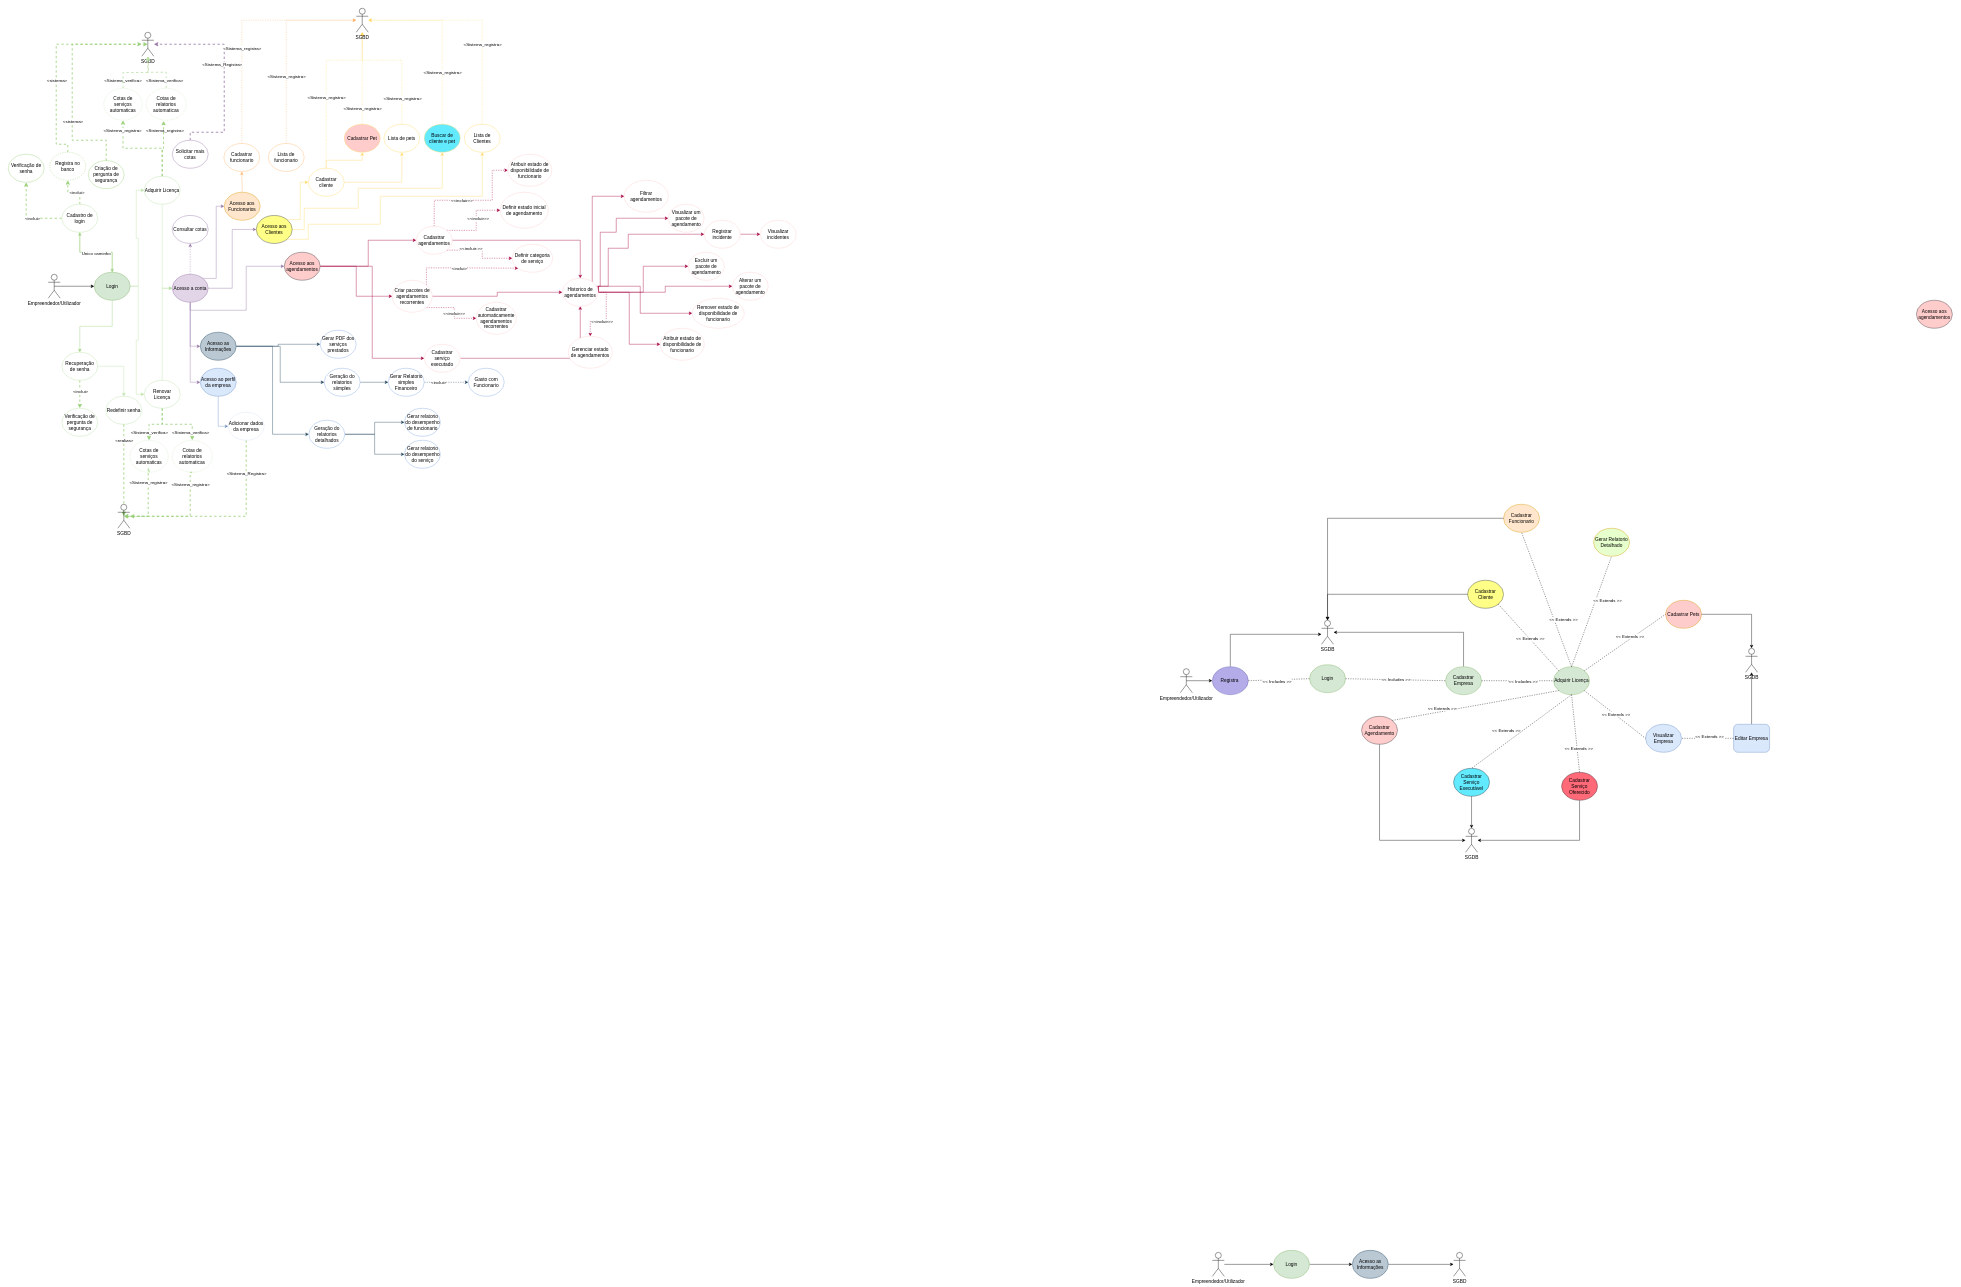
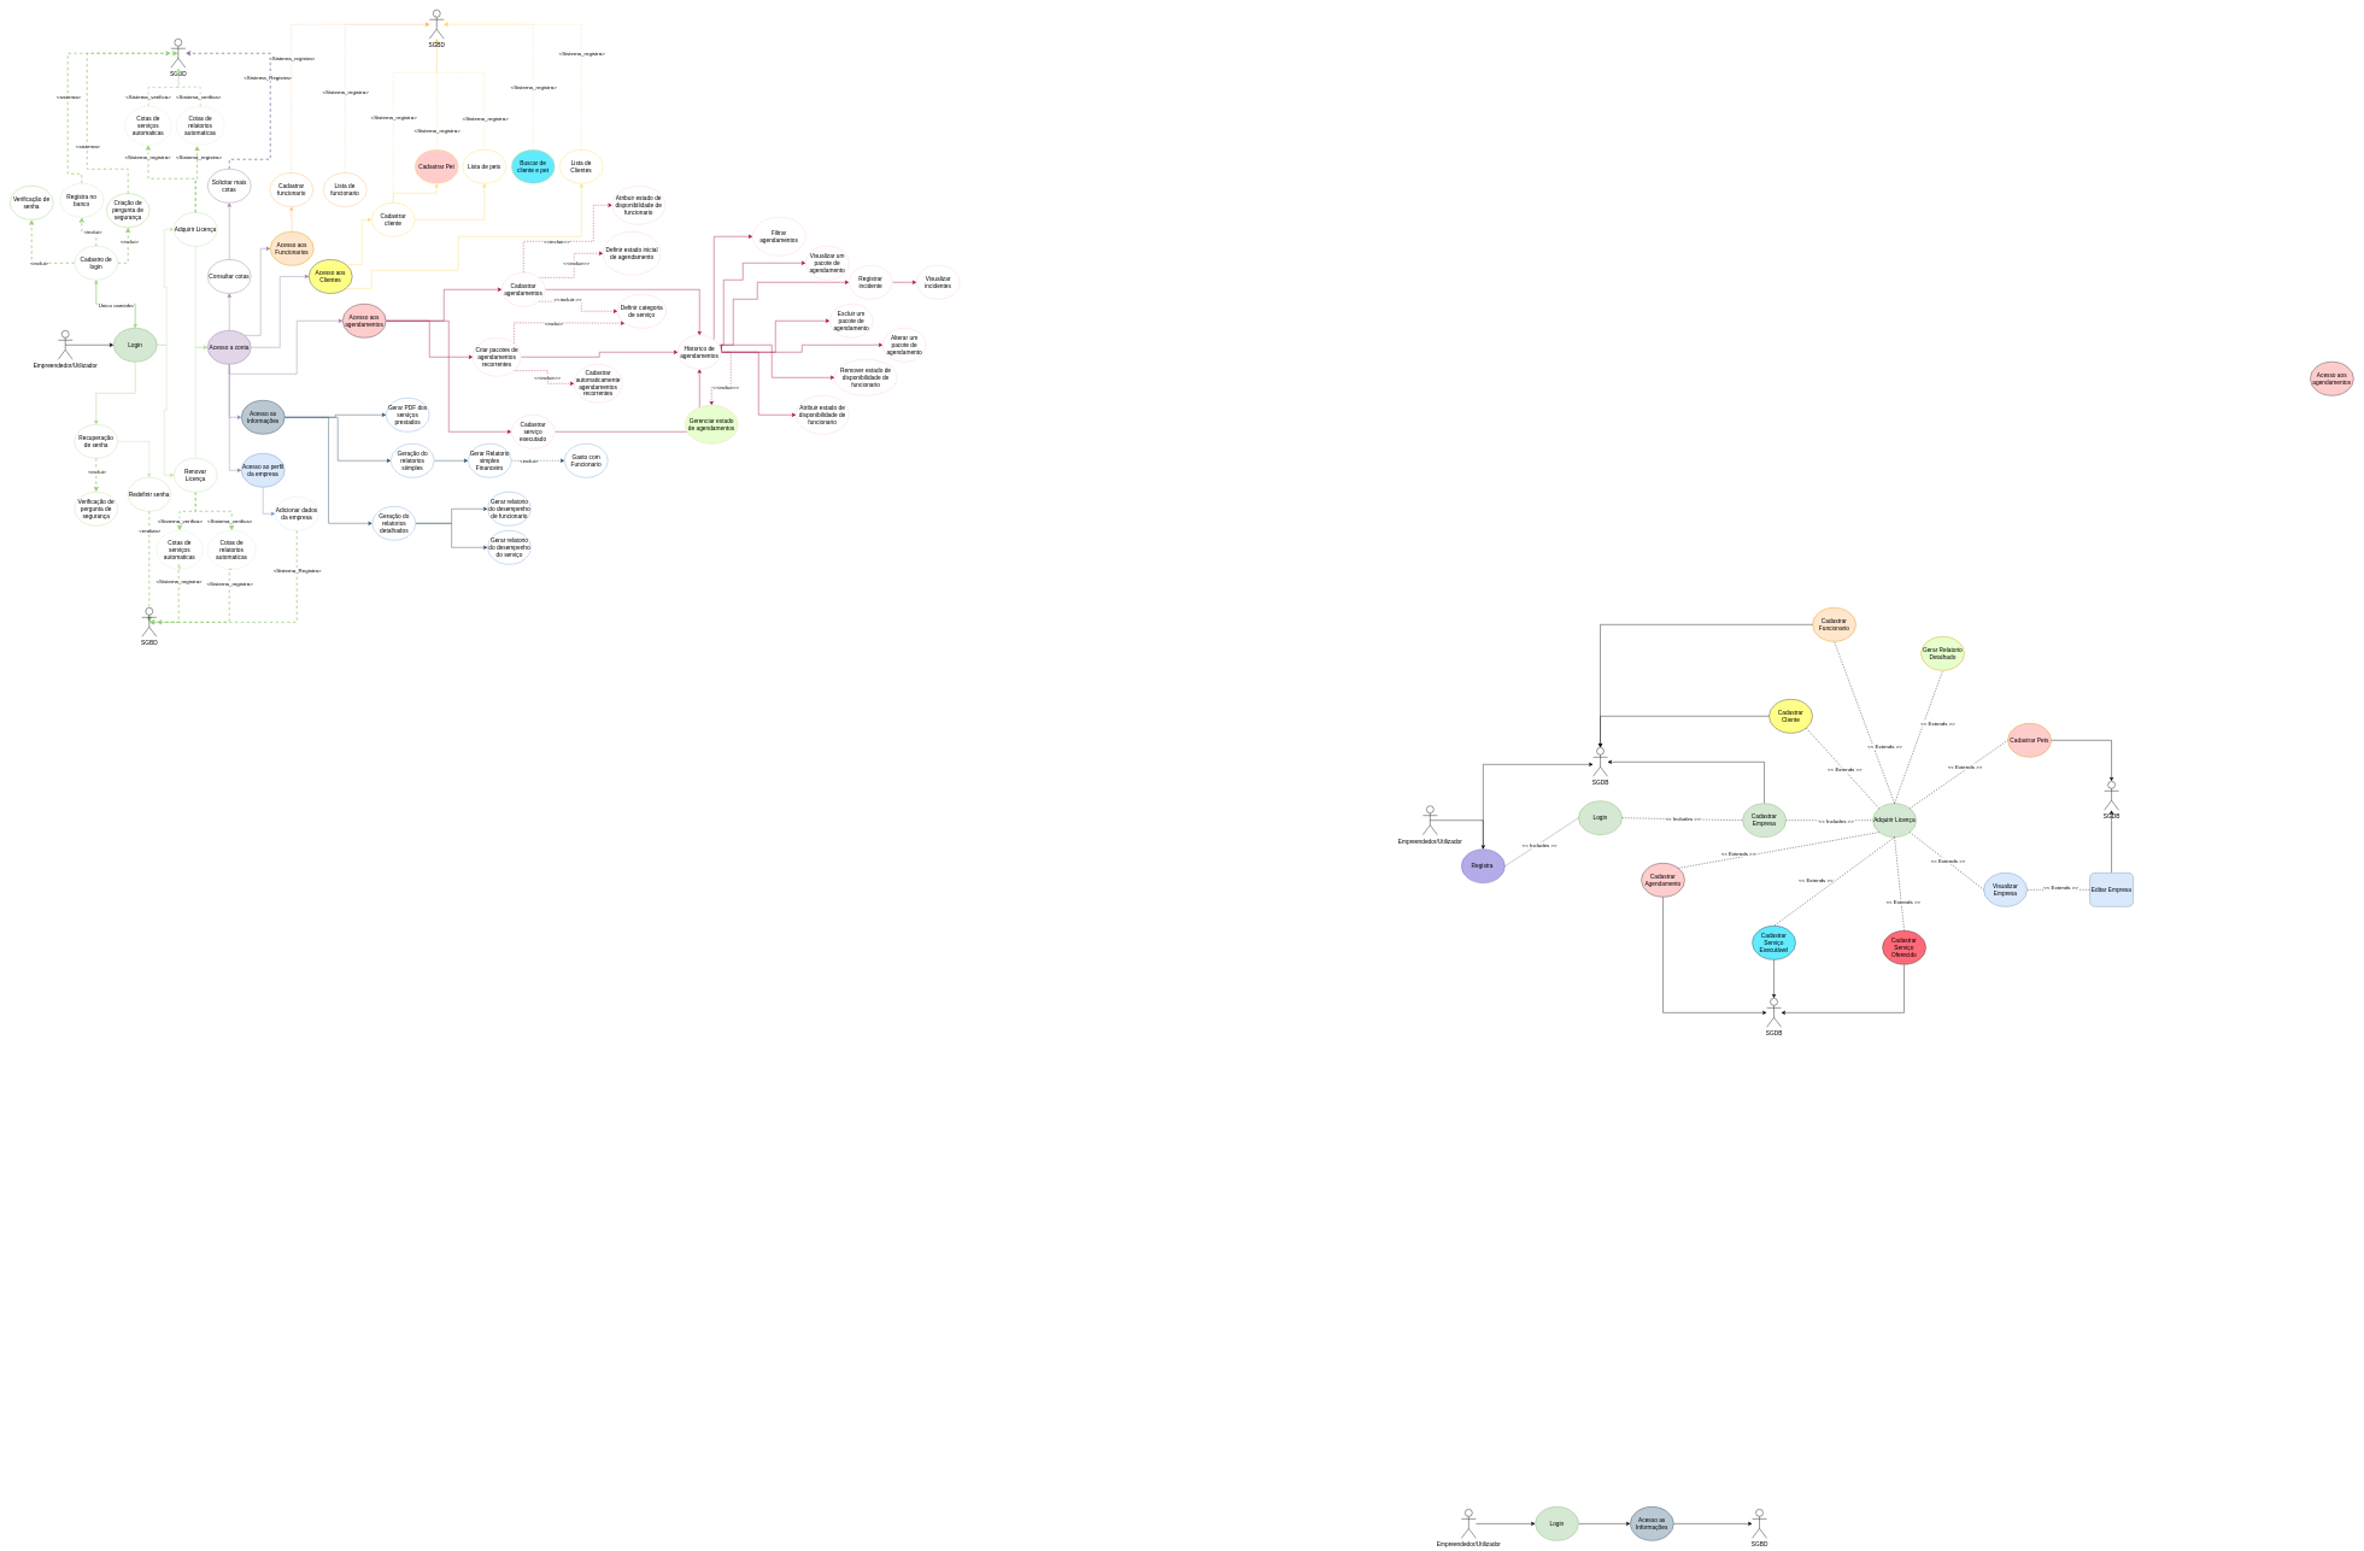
- <mxCell id="61" style="edgeStyle=orthogonalEdgeStyle;rounded=0;orthogonalLoop=1;jettySize=auto;html=1;exitX=1;exitY=0.5;exitDx=0;exitDy=0;entryX=0.5;entryY=1;entryDx=0;entryDy=0;strokeColor=#FFD966;" parent="1" source="62" target="77" edge="1"><mxGeometry relative="1" as="geometry"><Array as="points"><mxPoint x="760" y="573" /><mxPoint x="760" y="520" /><mxPoint x="895" y="520" /><mxPoint x="895" y="470" /><mxPoint x="1105" y="470" /></Array></mxGeometry></mxCell>
+ <mxCell id="41" style="edgeStyle=orthogonalEdgeStyle;rounded=0;orthogonalLoop=1;jettySize=auto;html=1;exitX=0.5;exitY=0;exitDx=0;exitDy=0;entryX=0.5;entryY=1;entryDx=0;entryDy=0;strokeColor=#9673A6;" parent="1" source="42" target="44" edge="1"><mxGeometry relative="1" as="geometry" /></mxCell>
+ <mxCell id="19" style="edgeStyle=orthogonalEdgeStyle;rounded=0;orthogonalLoop=1;jettySize=auto;html=1;exitX=1;exitY=0.5;exitDx=0;exitDy=0;dashed=1;strokeColor=#97D077;strokeWidth=2;" parent="1" source="25" target="31" edge="1"><mxGeometry relative="1" as="geometry" /></mxCell>
+ <mxCell id="20" value="&amp;lt;inclui&amp;gt;" style="edgeLabel;html=1;align=center;verticalAlign=middle;resizable=0;points=[];" parent="19" vertex="1" connectable="0"><mxGeometry x="0.393" y="-2" relative="1" as="geometry"><mxPoint as="offset" /></mxGeometry></mxCell>
- <mxCell id="34" style="edgeStyle=orthogonalEdgeStyle;rounded=0;orthogonalLoop=1;jettySize=auto;html=1;exitX=0.5;exitY=0;exitDx=0;exitDy=0;entryX=0.5;entryY=1;entryDx=0;entryDy=0;strokeColor=#9673A6;dashed=1;" parent="1" source="40" target="42" edge="1"><mxGeometry relative="1" as="geometry" /></mxCell>
+ <mxCell id="34" style="edgeStyle=orthogonalEdgeStyle;rounded=0;orthogonalLoop=1;jettySize=auto;html=1;exitX=0.5;exitY=0;exitDx=0;exitDy=0;entryX=0.5;entryY=1;entryDx=0;entryDy=0;strokeColor=#9673A6;" parent="1" source="40" target="42" edge="1"><mxGeometry relative="1" as="geometry" /></mxCell>
- <mxCell id="164" value="Gerenciar estado de agendamentos" style="ellipse;whiteSpace=wrap;html=1;labelBackgroundColor=none;strokeColor=#FFCCCC;" parent="1" vertex="1"><mxGeometry x="1420" y="840" width="110" height="80" as="geometry" /></mxCell>
+ <mxCell id="164" value="Gerenciar estado de agendamentos" style="ellipse;whiteSpace=wrap;html=1;labelBackgroundColor=none;strokeColor=#FFCCCC;fillColor=#e6ffcc;" parent="1" vertex="1"><mxGeometry x="1420" y="840" width="110" height="80" as="geometry" /></mxCell>
- <mxCell id="79" value="Acesso ao perfil da empresa" style="ellipse;whiteSpace=wrap;html=1;labelBackgroundColor=none;fillColor=#dae8fc;strokeColor=#6c8ebf;" parent="1" vertex="1"><mxGeometry x="500" y="920" width="90" height="70" as="geometry" /></mxCell>
+ <mxCell id="79" value="Acesso ao perfil da empresa" style="ellipse;whiteSpace=wrap;html=1;labelBackgroundColor=none;fillColor=#dae8fc;strokeColor=#6c8ebf;" parent="1" vertex="1"><mxGeometry x="500" y="940" width="90" height="70" as="geometry" /></mxCell>
- <mxCell id="178" value="Registra&amp;nbsp;" style="ellipse;whiteSpace=wrap;html=1;labelBackgroundColor=none;fillColor=#B4ACE8;strokeColor=#6868B3;" vertex="1" parent="1"><mxGeometry x="3030" y="1666" width="90" height="70" as="geometry" /></mxCell>
+ <mxCell id="178" value="Registra&amp;nbsp;" style="ellipse;whiteSpace=wrap;html=1;labelBackgroundColor=none;fillColor=#B4ACE8;strokeColor=#6868B3;" vertex="1" parent="1"><mxGeometry x="3030" y="1761" width="90" height="70" as="geometry" /></mxCell>
